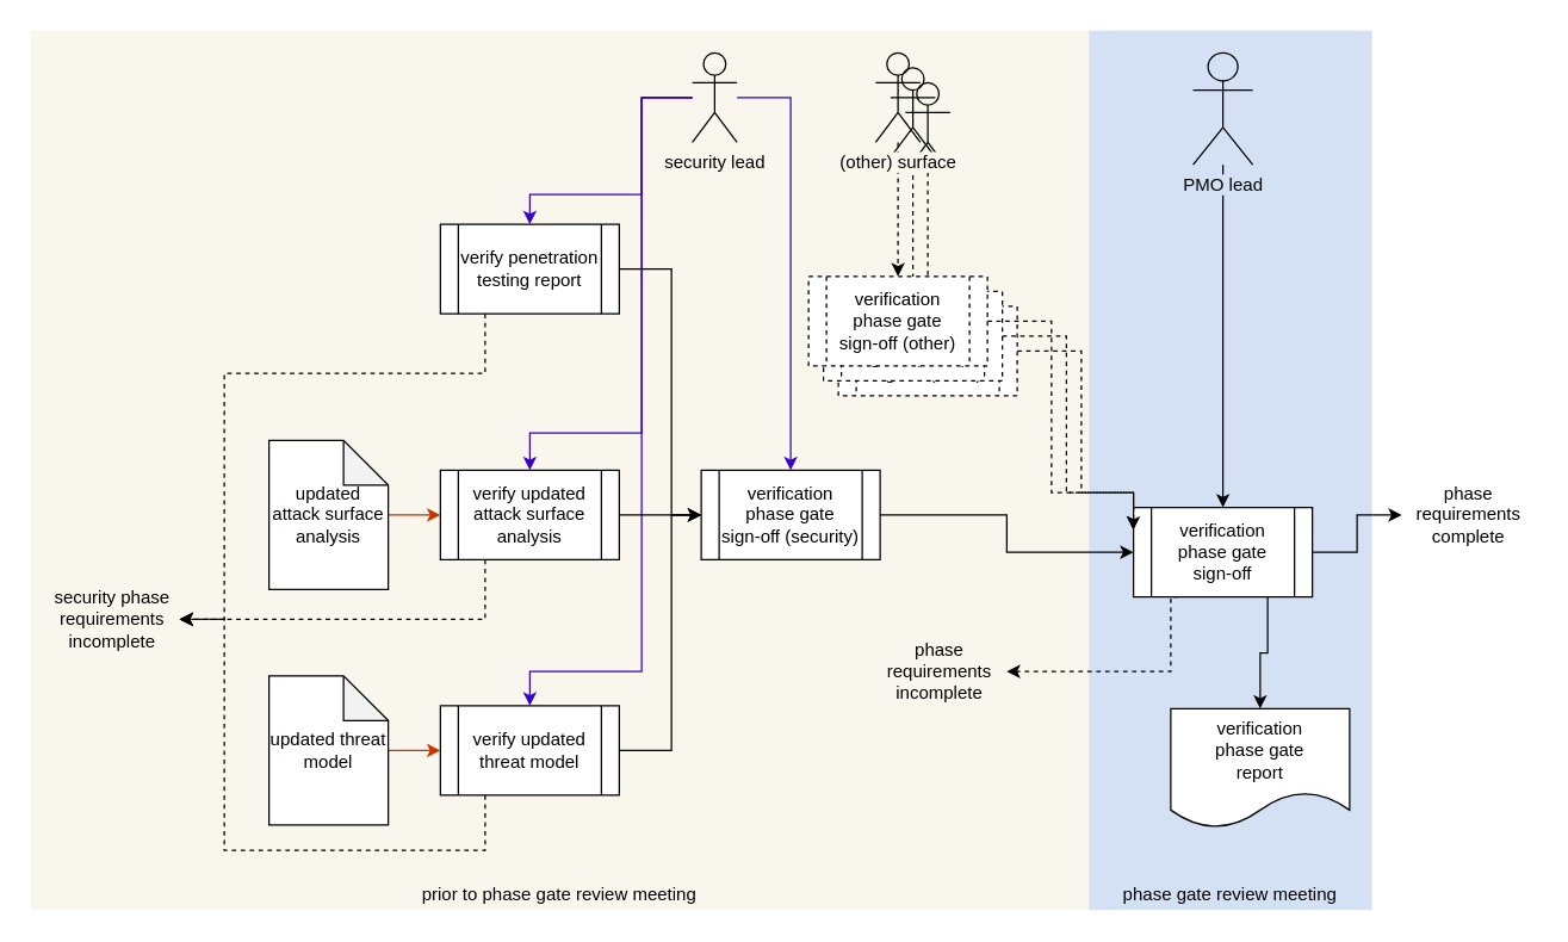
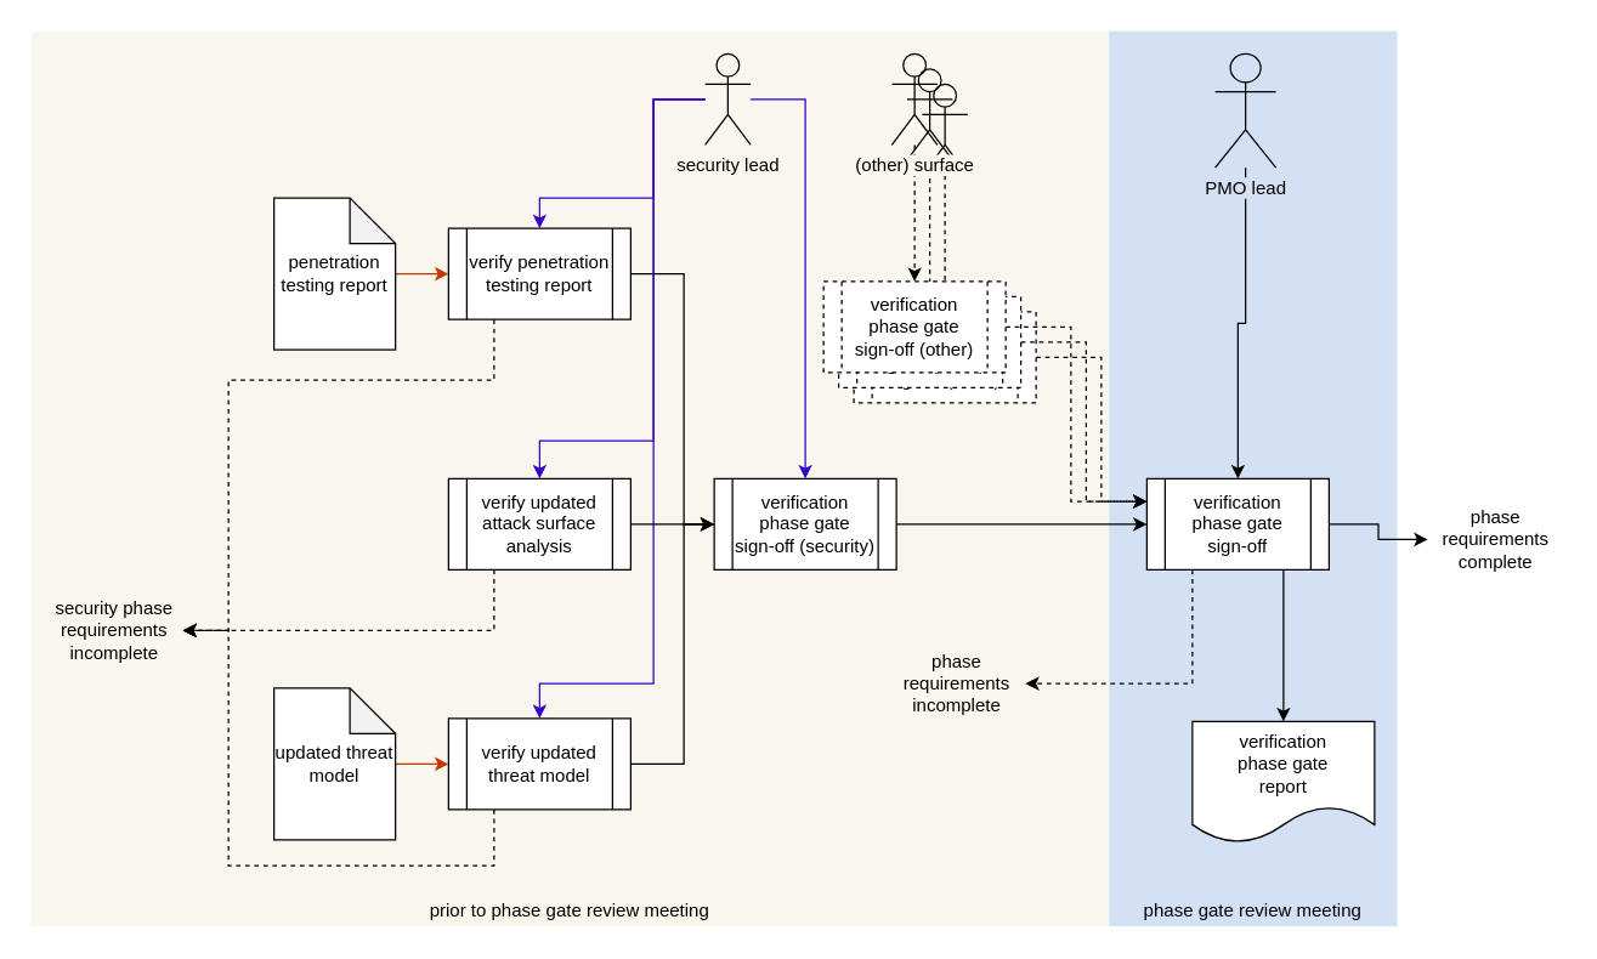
+ <mxCell id="36" value="penetration testing report" style="shape=note;whiteSpace=wrap;html=1;backgroundOutline=1;darkOpacity=0.05;" parent="1" vertex="1"><mxGeometry x="180" y="130" width="80" height="100" as="geometry" /></mxCell>
+ <mxCell id="35" style="edgeStyle=orthogonalEdgeStyle;rounded=0;orthogonalLoop=1;jettySize=auto;html=1;entryX=0;entryY=0.5;entryDx=0;entryDy=0;fillColor=#fa6800;strokeColor=#C73500;" parent="1" source="36" target="44" edge="1"><mxGeometry relative="1" as="geometry" /></mxCell>
- <mxCell id="38" value="updated attack surface analysis" style="shape=note;whiteSpace=wrap;html=1;backgroundOutline=1;darkOpacity=0.05;" parent="1" vertex="1"><mxGeometry x="180" y="295" width="80" height="100" as="geometry" /></mxCell>
- <mxCell id="37" style="edgeStyle=orthogonalEdgeStyle;rounded=0;orthogonalLoop=1;jettySize=auto;html=1;entryX=0;entryY=0.5;entryDx=0;entryDy=0;fillColor=#fa6800;strokeColor=#C73500;" parent="1" source="38" target="41" edge="1"><mxGeometry relative="1" as="geometry" /></mxCell>
- <mxCell id="32" value="phase requirements complete" style="text;html=1;strokeColor=none;fillColor=none;align=center;verticalAlign=middle;whiteSpace=wrap;rounded=0;" parent="1" vertex="1"><mxGeometry x="940" y="320" width="90" height="50" as="geometry" /></mxCell>
+ <mxCell id="32" value="phase requirements complete" style="text;html=1;strokeColor=none;fillColor=none;align=center;verticalAlign=middle;whiteSpace=wrap;rounded=0;" parent="1" vertex="1"><mxGeometry x="940" y="330" width="90" height="50" as="geometry" /></mxCell>
- <mxCell id="27" value="verification&lt;br&gt;phase gate&lt;br&gt;sign-off" style="shape=process;whiteSpace=wrap;html=1;backgroundOutline=1;" parent="1" vertex="1"><mxGeometry x="760" y="340" width="120" height="60" as="geometry" /></mxCell>
+ <mxCell id="27" value="verification&lt;br&gt;phase gate&lt;br&gt;sign-off" style="shape=process;whiteSpace=wrap;html=1;backgroundOutline=1;" parent="1" vertex="1"><mxGeometry x="755" y="315" width="120" height="60" as="geometry" /></mxCell>
